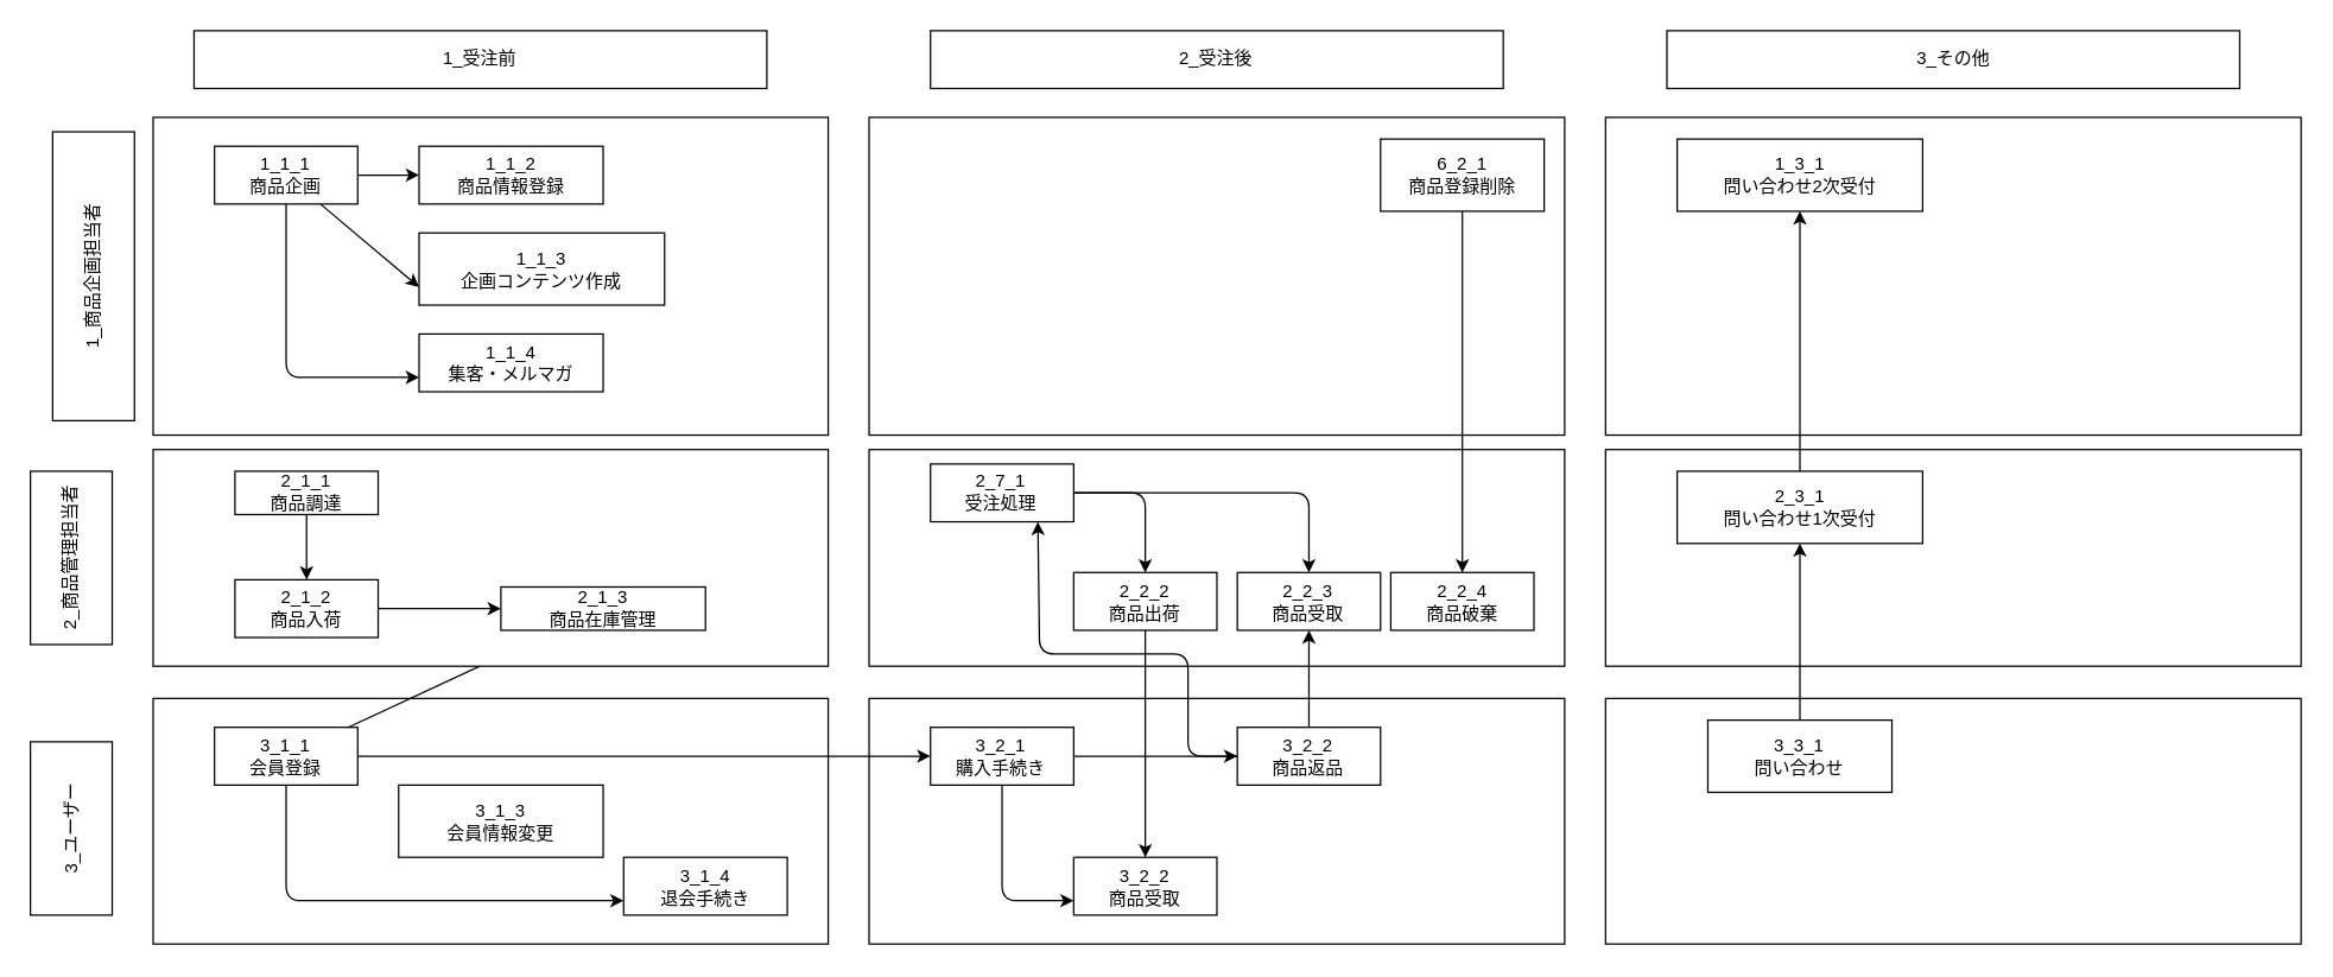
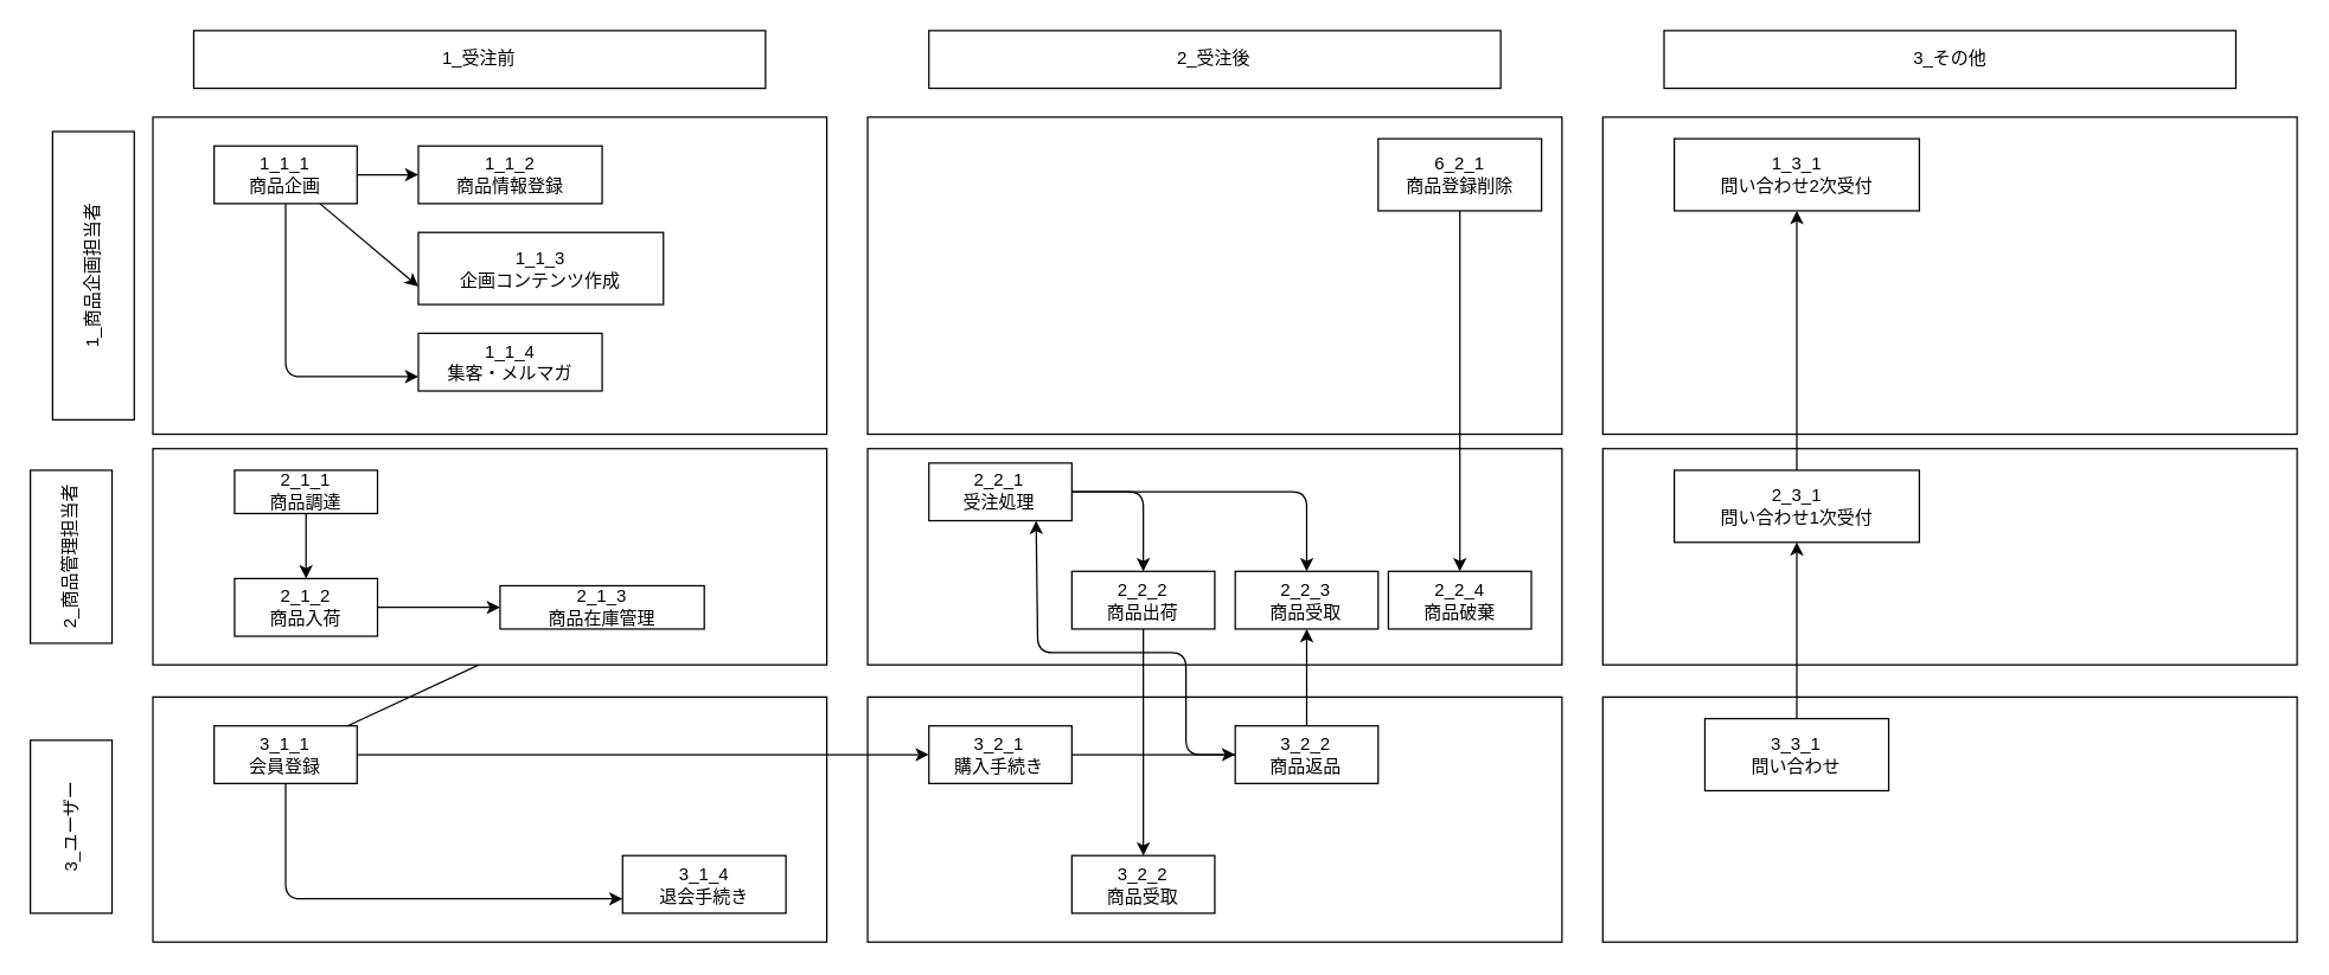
- <mxCell id="44" value="2_7_1&lt;br&gt;受注処理" style="rounded=0;whiteSpace=wrap;html=1;shadow=0;sketch=0;fillStyle=auto;strokeColor=default;strokeWidth=1;fillColor=default;gradientColor=none;" parent="37" vertex="1"><mxGeometry x="606.486" y="9.733" width="96.486" height="38.933" as="geometry" /></mxCell>
+ <mxCell id="44" value="2_2_1&lt;br&gt;受注処理" style="rounded=0;whiteSpace=wrap;html=1;shadow=0;sketch=0;fillStyle=auto;strokeColor=default;strokeWidth=1;fillColor=default;gradientColor=none;" parent="37" vertex="1"><mxGeometry x="606.486" y="9.733" width="96.486" height="38.933" as="geometry" /></mxCell>
- <mxCell id="11" value="3_1_3&lt;br&gt;会員情報変更" style="rounded=0;whiteSpace=wrap;html=1;shadow=0;sketch=0;fillStyle=auto;strokeColor=default;strokeWidth=1;fillColor=default;gradientColor=none;" parent="2" vertex="1"><mxGeometry x="248.108" y="58.4" width="137.838" height="48.667" as="geometry" /></mxCell>
- <mxCell id="13" style="edgeStyle=none;html=1;entryX=0;entryY=0.75;entryDx=0;entryDy=0;" parent="2" source="15" target="16" edge="1"><mxGeometry relative="1" as="geometry"><Array as="points"><mxPoint x="654.73" y="136.267" /></Array></mxGeometry></mxCell>
